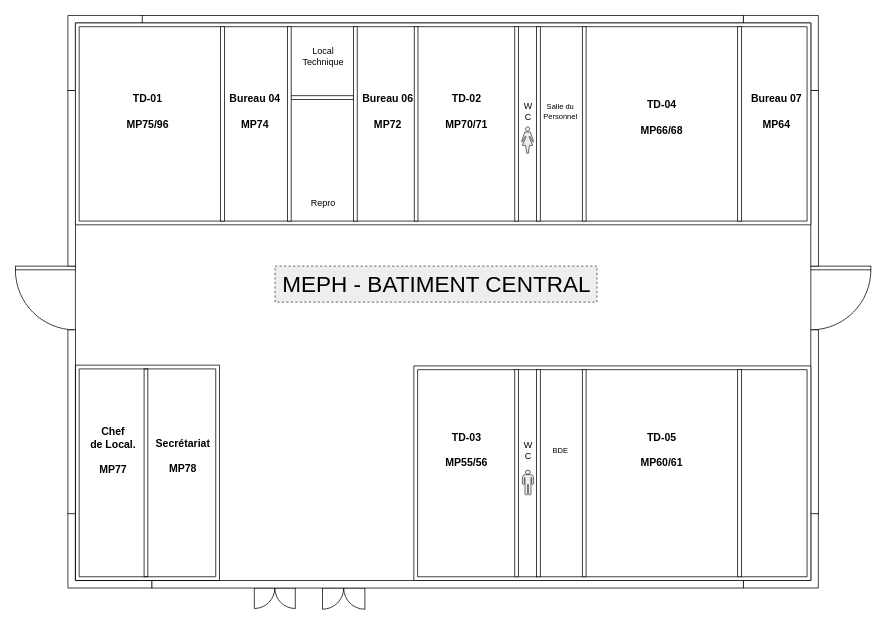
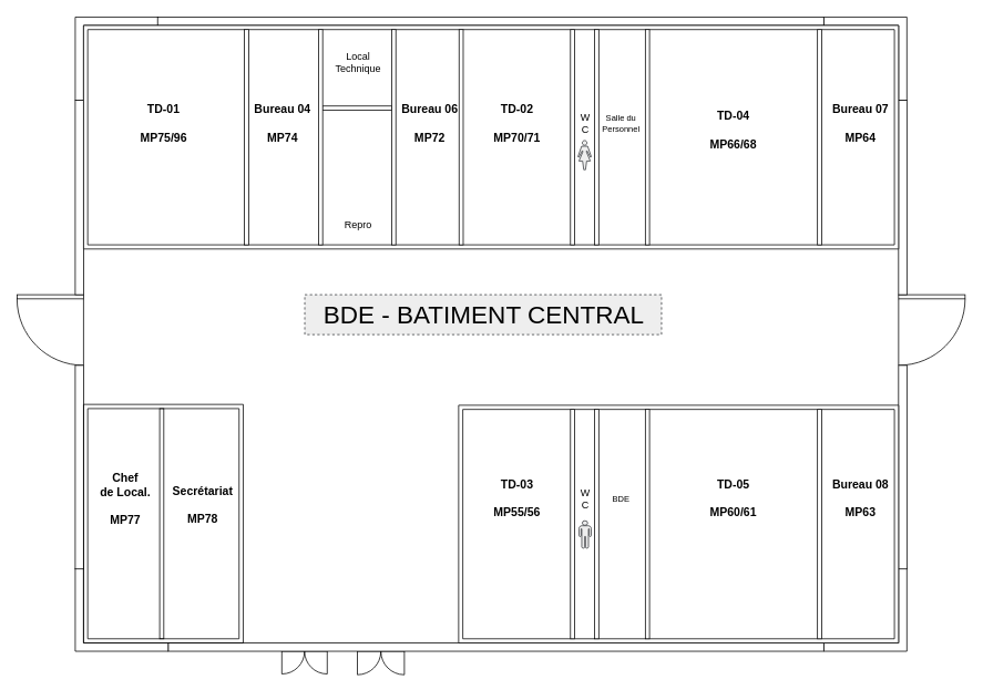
- <mxCell id="52" value="MEPH - BATIMENT CENTRAL" style="text;html=1;align=center;verticalAlign=middle;resizable=0;points=[];autosize=1;fontFamily=Helvetica;fontSize=30;fillColor=#eeeeee;strokeColor=#36393d;dashed=1;" vertex="1" parent="1"><mxGeometry x="366" y="354" width="429" height="48" as="geometry" /></mxCell>
+ <mxCell id="52" value="BDE - BATIMENT CENTRAL" style="text;html=1;align=center;verticalAlign=middle;resizable=0;points=[];autosize=1;fontFamily=Helvetica;fontSize=30;fillColor=#eeeeee;strokeColor=#36393d;dashed=1;" vertex="1" parent="1"><mxGeometry x="366" y="354" width="429" height="48" as="geometry" /></mxCell>
+ <mxCell id="51" value="Bureau 08&lt;div style=&quot;font-size: 14px;&quot;&gt;&lt;br style=&quot;font-size: 14px;&quot;&gt;&lt;/div&gt;&lt;div style=&quot;font-size: 14px;&quot;&gt;MP63&lt;/div&gt;" style="text;html=1;align=center;verticalAlign=middle;resizable=0;points=[];autosize=1;strokeColor=none;fillColor=none;fontFamily=Helvetica;fontSize=14;fontColor=default;fontStyle=1" vertex="1" parent="1"><mxGeometry x="992" y="568" width="83" height="62" as="geometry" /></mxCell>
